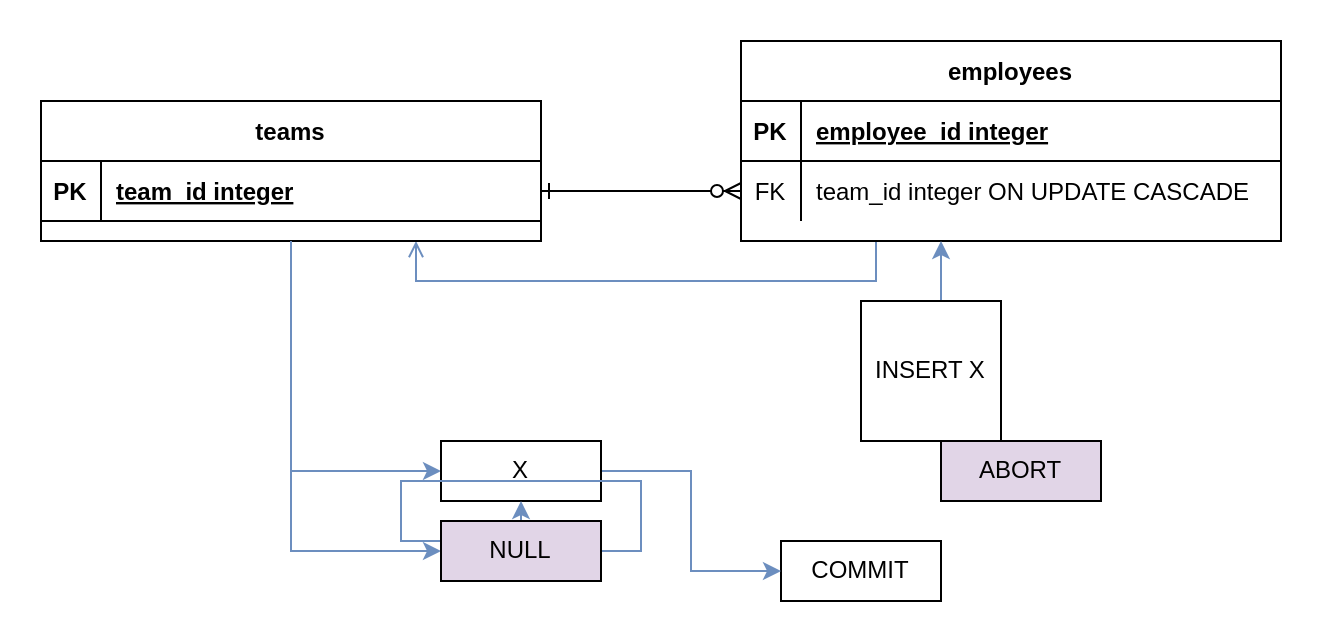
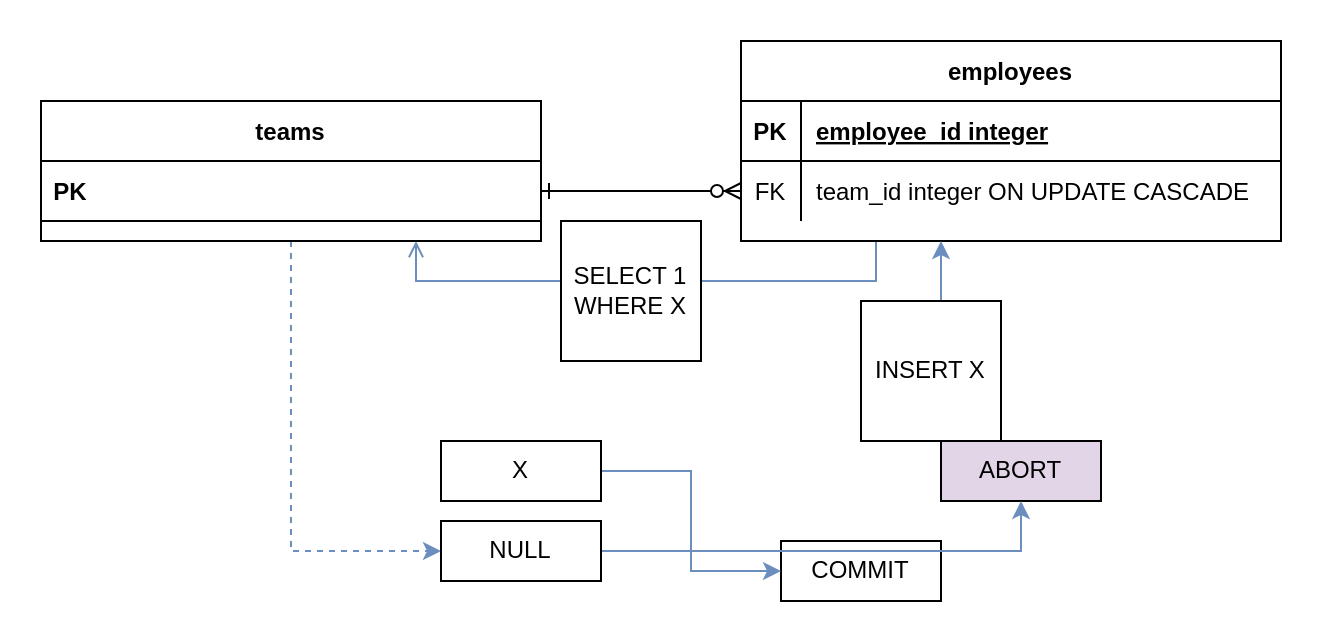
- <mxCell id="15" value="team_id integer" style="shape=partialRectangle;overflow=hidden;connectable=0;fillColor=none;top=0;left=0;bottom=0;right=0;align=left;spacingLeft=6;fontStyle=5;" parent="13" vertex="1"><mxGeometry x="30" width="220" height="30" as="geometry"><mxRectangle width="220" height="30" as="alternateBounds" /></mxGeometry></mxCell>
+ <mxCell id="18" value="SELECT 1&lt;div&gt;WHERE X&lt;/div&gt;" style="whiteSpace=wrap;html=1;aspect=fixed;" vertex="1" parent="1"><mxGeometry x="280" y="110" width="70" height="70" as="geometry" /></mxCell>
- <mxCell id="21" value="" style="edgeStyle=orthogonalEdgeStyle;rounded=0;orthogonalLoop=1;jettySize=auto;html=1;exitX=0.5;exitY=1;exitDx=0;exitDy=0;entryX=0;entryY=0.5;entryDx=0;entryDy=0;fillColor=#dae8fc;strokeColor=#6c8ebf;" edge="1" parent="1" source="12" target="23"><mxGeometry relative="1" as="geometry"><mxPoint x="145" y="120" as="sourcePoint" /><mxPoint x="390" y="235" as="targetPoint" /></mxGeometry></mxCell>
- <mxCell id="24" style="edgeStyle=orthogonalEdgeStyle;rounded=0;orthogonalLoop=1;jettySize=auto;html=1;exitX=1;exitY=0.5;exitDx=0;exitDy=0;fillColor=#dae8fc;strokeColor=#6c8ebf;" edge="1" parent="1" source="25" target="23"><mxGeometry relative="1" as="geometry" /></mxCell>
+ <mxCell id="24" style="edgeStyle=orthogonalEdgeStyle;rounded=0;orthogonalLoop=1;jettySize=auto;html=1;exitX=1;exitY=0.5;exitDx=0;exitDy=0;entryX=0.5;entryY=1;entryDx=0;entryDy=0;fillColor=#dae8fc;strokeColor=#6c8ebf;" edge="1" parent="1" source="25" target="20"><mxGeometry relative="1" as="geometry" /></mxCell>
- <mxCell id="11" style="edgeStyle=orthogonalEdgeStyle;rounded=0;orthogonalLoop=1;jettySize=auto;html=1;exitX=0.5;exitY=1;exitDx=0;exitDy=0;entryX=0;entryY=0.5;entryDx=0;entryDy=0;fillColor=#dae8fc;strokeColor=#6c8ebf;" edge="1" parent="1" source="12" target="25"><mxGeometry relative="1" as="geometry" /></mxCell>
+ <mxCell id="11" style="edgeStyle=orthogonalEdgeStyle;rounded=0;orthogonalLoop=1;jettySize=auto;html=1;exitX=0.5;exitY=1;exitDx=0;exitDy=0;entryX=0;entryY=0.5;entryDx=0;entryDy=0;fillColor=#dae8fc;strokeColor=#6c8ebf;dashed=1;" edge="1" parent="1" source="12" target="25"><mxGeometry relative="1" as="geometry" /></mxCell>
- <mxCell id="25" value="NULL" style="rounded=0;whiteSpace=wrap;html=1;fillColor=#e1d5e7;" vertex="1" parent="1"><mxGeometry x="220" y="260" width="80" height="30" as="geometry" /></mxCell>
+ <mxCell id="25" value="NULL" style="rounded=0;whiteSpace=wrap;html=1;" vertex="1" parent="1"><mxGeometry x="220" y="260" width="80" height="30" as="geometry" /></mxCell>
